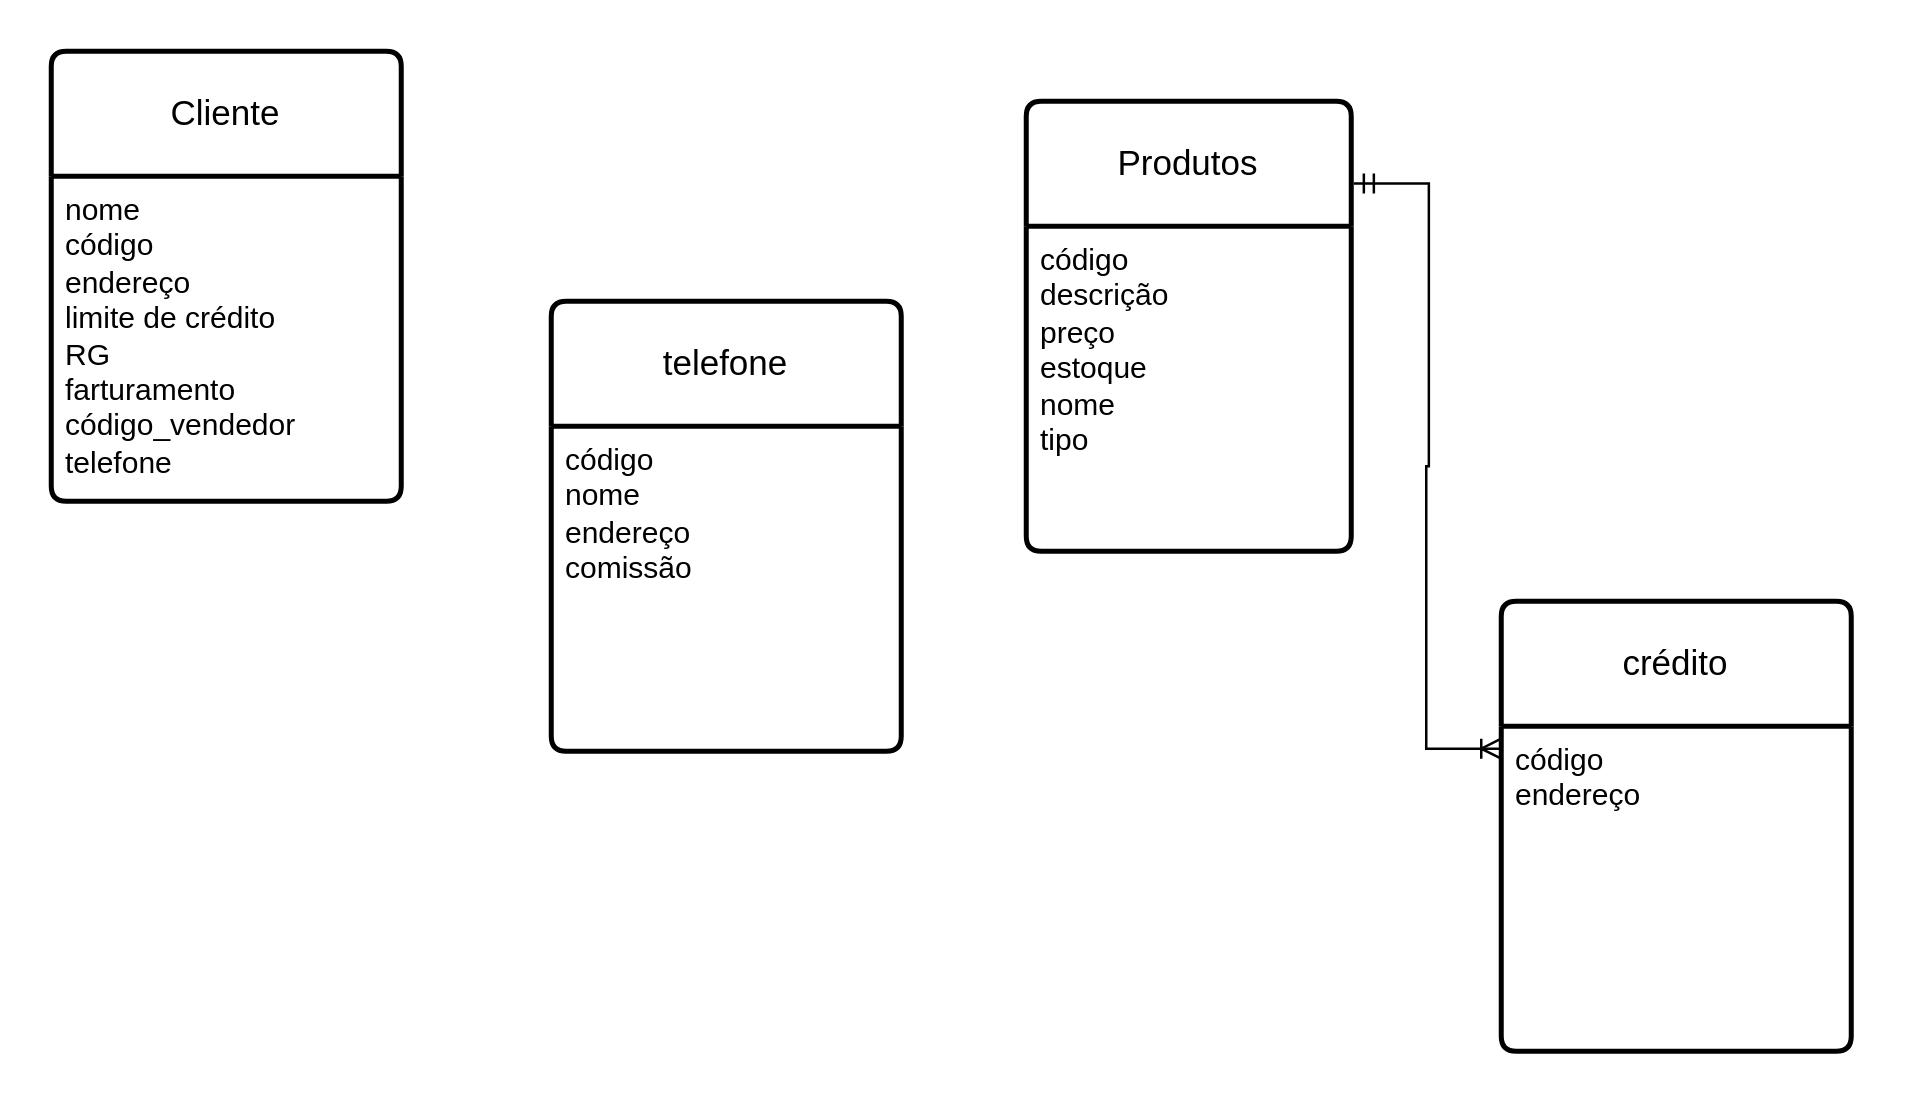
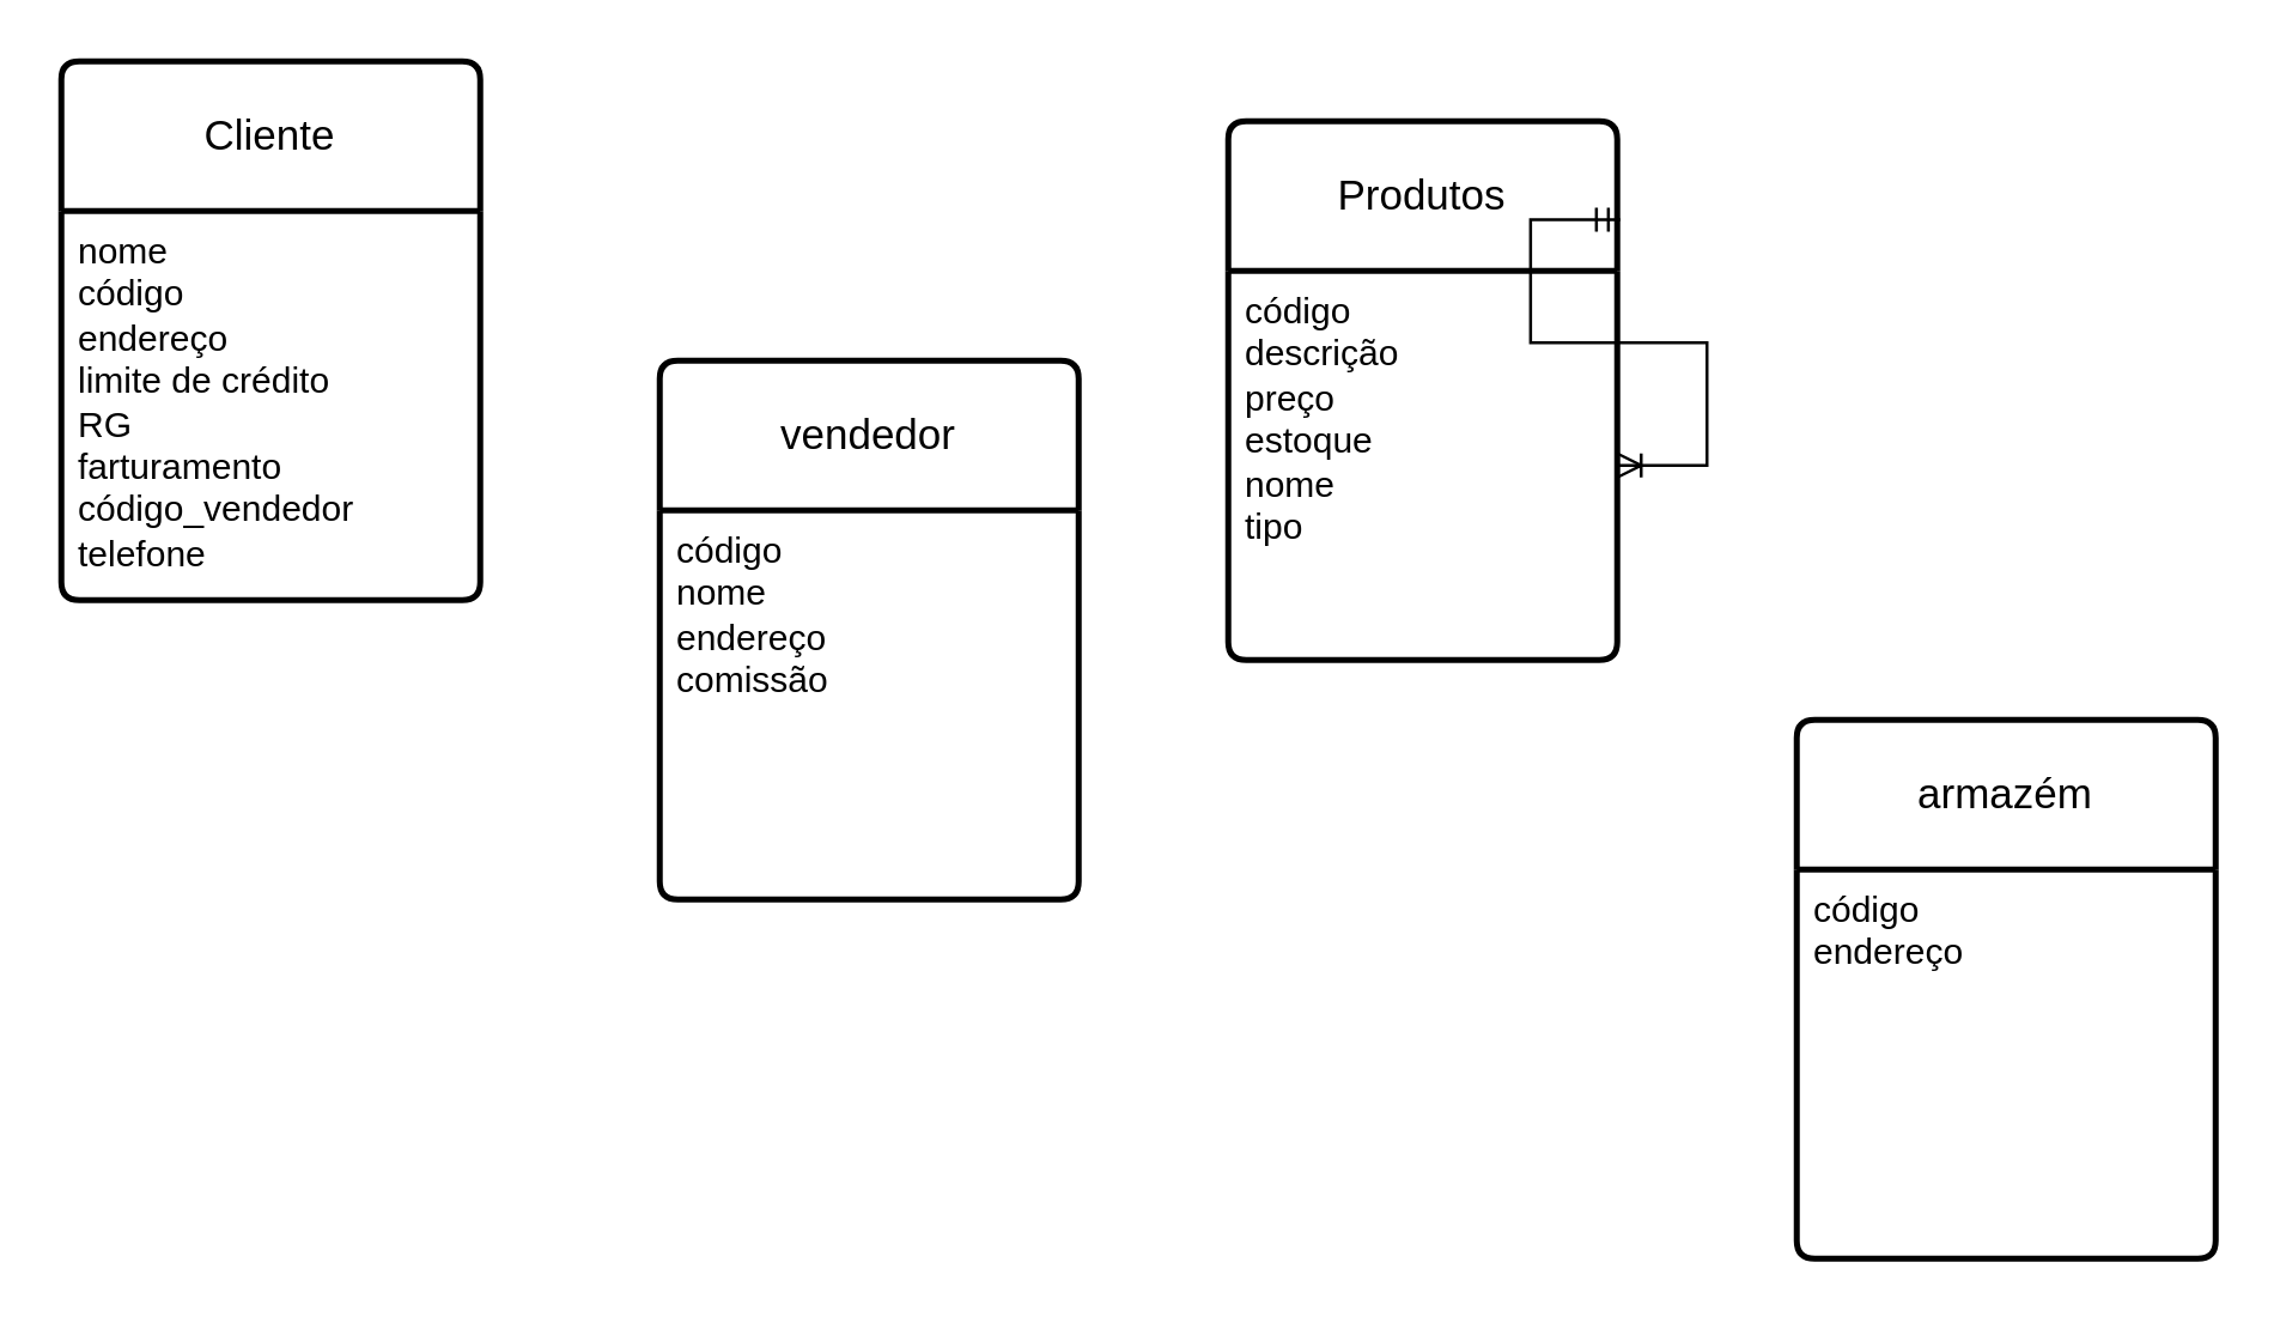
- <mxCell id="2" value="telefone" style="swimlane;childLayout=stackLayout;horizontal=1;startSize=50;horizontalStack=0;rounded=1;fontSize=14;fontStyle=0;strokeWidth=2;resizeParent=0;resizeLast=1;shadow=0;dashed=0;align=center;arcSize=4;whiteSpace=wrap;html=1;" parent="1" vertex="1"><mxGeometry x="220" y="120" width="140" height="180" as="geometry" /></mxCell>
+ <mxCell id="2" value="vendedor" style="swimlane;childLayout=stackLayout;horizontal=1;startSize=50;horizontalStack=0;rounded=1;fontSize=14;fontStyle=0;strokeWidth=2;resizeParent=0;resizeLast=1;shadow=0;dashed=0;align=center;arcSize=4;whiteSpace=wrap;html=1;" parent="1" vertex="1"><mxGeometry x="220" y="120" width="140" height="180" as="geometry" /></mxCell>
- <mxCell id="10" value="" style="edgeStyle=entityRelationEdgeStyle;fontSize=12;html=1;endArrow=ERoneToMany;startArrow=ERmandOne;rounded=0;entryX=0;entryY=0.069;entryDx=0;entryDy=0;entryPerimeter=0;exitX=1.008;exitY=0.183;exitDx=0;exitDy=0;exitPerimeter=0;" edge="1" parent="1" source="4" target="7"><mxGeometry width="100" height="100" relative="1" as="geometry"><mxPoint x="540" y="130" as="sourcePoint" /><mxPoint x="640" y="30" as="targetPoint" /></mxGeometry></mxCell>
+ <mxCell id="10" value="" style="edgeStyle=entityRelationEdgeStyle;fontSize=12;html=1;endArrow=ERoneToMany;startArrow=ERmandOne;rounded=0;exitX=1.008;exitY=0.183;exitDx=0;exitDy=0;exitPerimeter=0;" edge="1" parent="1" source="4" target="5"><mxGeometry width="100" height="100" relative="1" as="geometry"><mxPoint x="540" y="130" as="sourcePoint" /><mxPoint x="640" y="30" as="targetPoint" /></mxGeometry></mxCell>
- <mxCell id="6" value="crédito" style="swimlane;childLayout=stackLayout;horizontal=1;startSize=50;horizontalStack=0;rounded=1;fontSize=14;fontStyle=0;strokeWidth=2;resizeParent=0;resizeLast=1;shadow=0;dashed=0;align=center;arcSize=4;whiteSpace=wrap;html=1;" parent="1" vertex="1"><mxGeometry x="600" y="240" width="140" height="180" as="geometry" /></mxCell>
+ <mxCell id="6" value="armazém" style="swimlane;childLayout=stackLayout;horizontal=1;startSize=50;horizontalStack=0;rounded=1;fontSize=14;fontStyle=0;strokeWidth=2;resizeParent=0;resizeLast=1;shadow=0;dashed=0;align=center;arcSize=4;whiteSpace=wrap;html=1;" parent="1" vertex="1"><mxGeometry x="600" y="240" width="140" height="180" as="geometry" /></mxCell>
